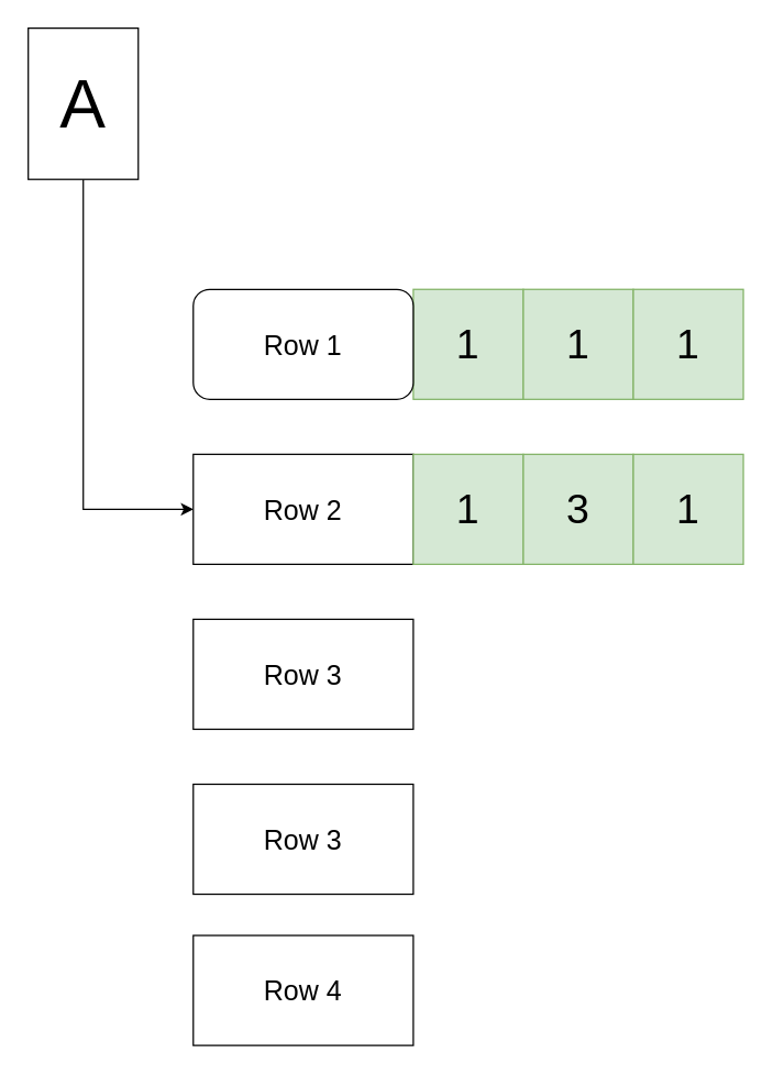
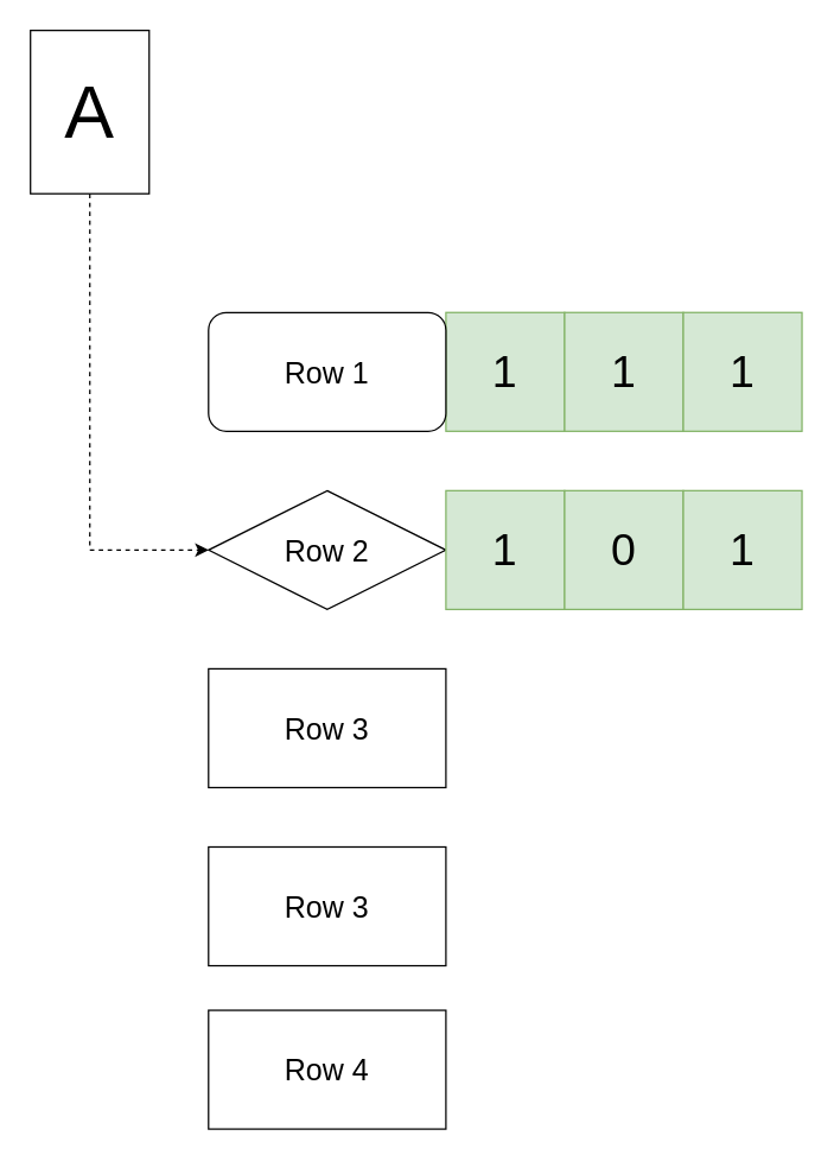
- <mxCell id="10" style="edgeStyle=orthogonalEdgeStyle;rounded=0;orthogonalLoop=1;jettySize=auto;html=1;entryX=0;entryY=0.5;entryDx=0;entryDy=0;" edge="1" parent="1" source="11" target="6"><mxGeometry relative="1" as="geometry"><Array as="points"><mxPoint x="60" y="370" /></Array></mxGeometry></mxCell>
+ <mxCell id="10" style="edgeStyle=orthogonalEdgeStyle;rounded=0;orthogonalLoop=1;jettySize=auto;html=1;entryX=0;entryY=0.5;entryDx=0;entryDy=0;dashed=1;" edge="1" parent="1" source="11" target="6"><mxGeometry relative="1" as="geometry"><Array as="points"><mxPoint x="60" y="370" /></Array></mxGeometry></mxCell>
- <mxCell id="6" value="&lt;font style=&quot;font-size: 20px;&quot;&gt;Row 2&lt;/font&gt;" style="rounded=0;whiteSpace=wrap;html=1;" vertex="1" parent="1"><mxGeometry x="140" y="330" width="160" height="80" as="geometry" /></mxCell>
+ <mxCell id="6" value="&lt;font style=&quot;font-size: 20px;&quot;&gt;Row 2&lt;/font&gt;" style="rhombus;whiteSpace=wrap;html=1;" vertex="1" parent="1"><mxGeometry x="140" y="330" width="160" height="80" as="geometry" /></mxCell>
- <mxCell id="13" value="&lt;span style=&quot;font-size: 30px;&quot;&gt;3&lt;/span&gt;" style="rounded=0;whiteSpace=wrap;html=1;fillColor=#d5e8d4;strokeColor=#82b366;" vertex="1" parent="1"><mxGeometry x="380" y="330" width="80" height="80" as="geometry" /></mxCell>
+ <mxCell id="13" value="&lt;span style=&quot;font-size: 30px;&quot;&gt;0&lt;/span&gt;" style="rounded=0;whiteSpace=wrap;html=1;fillColor=#d5e8d4;strokeColor=#82b366;" vertex="1" parent="1"><mxGeometry x="380" y="330" width="80" height="80" as="geometry" /></mxCell>
